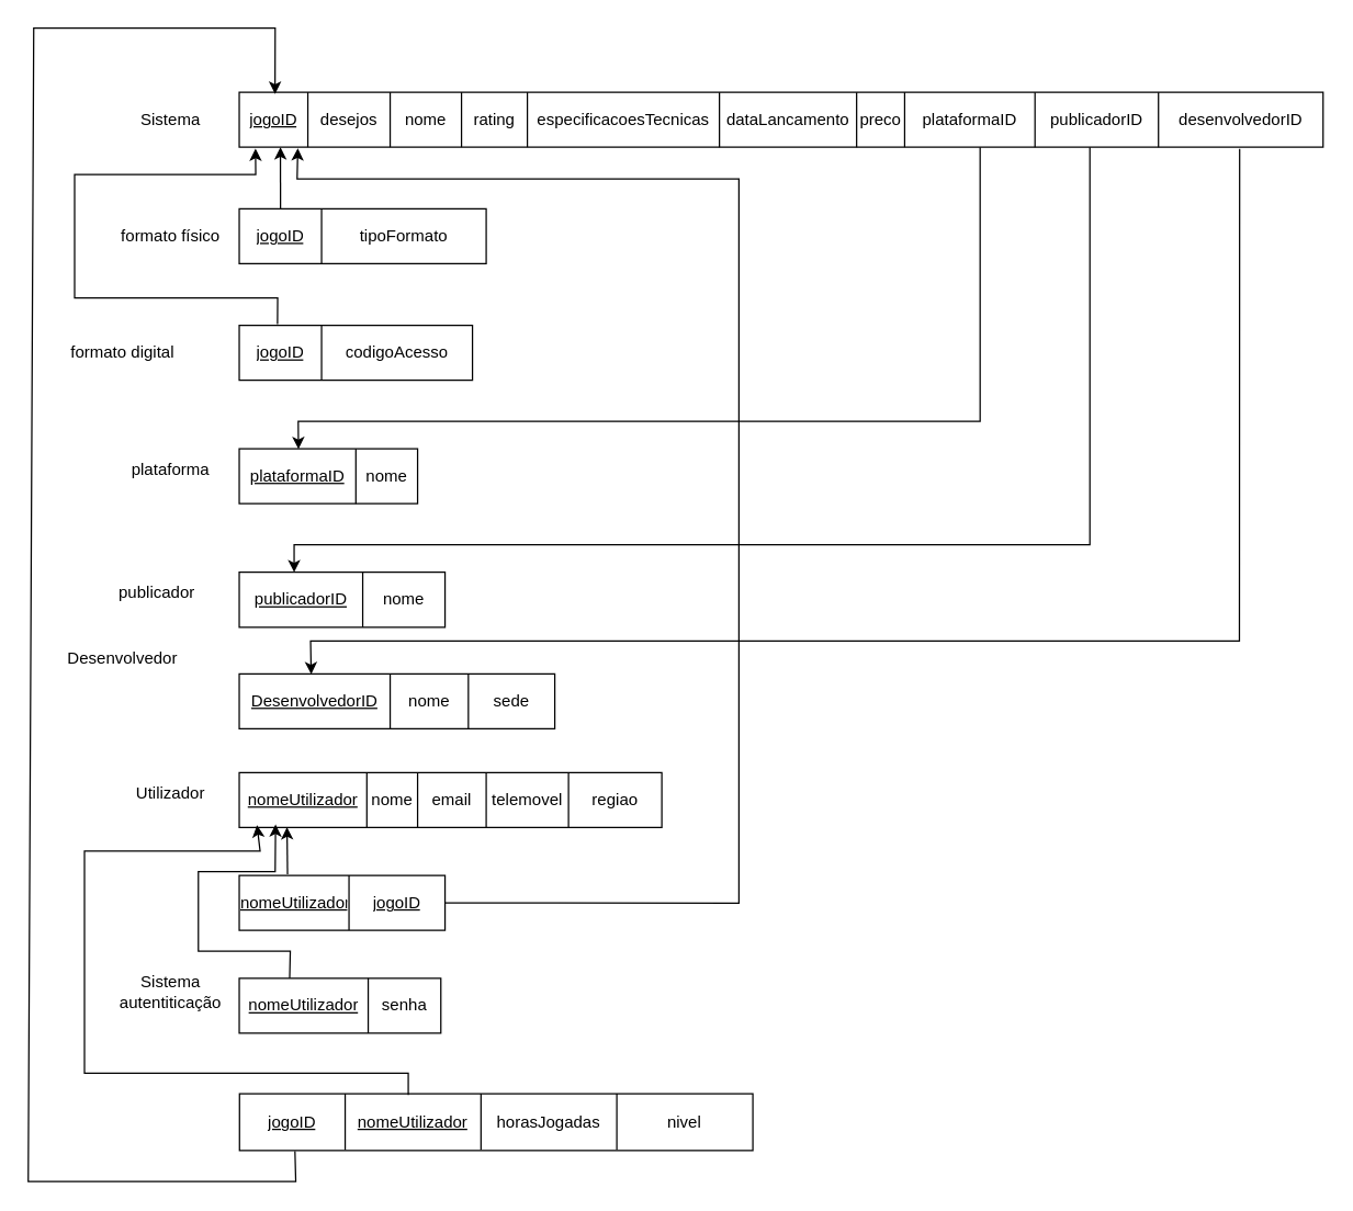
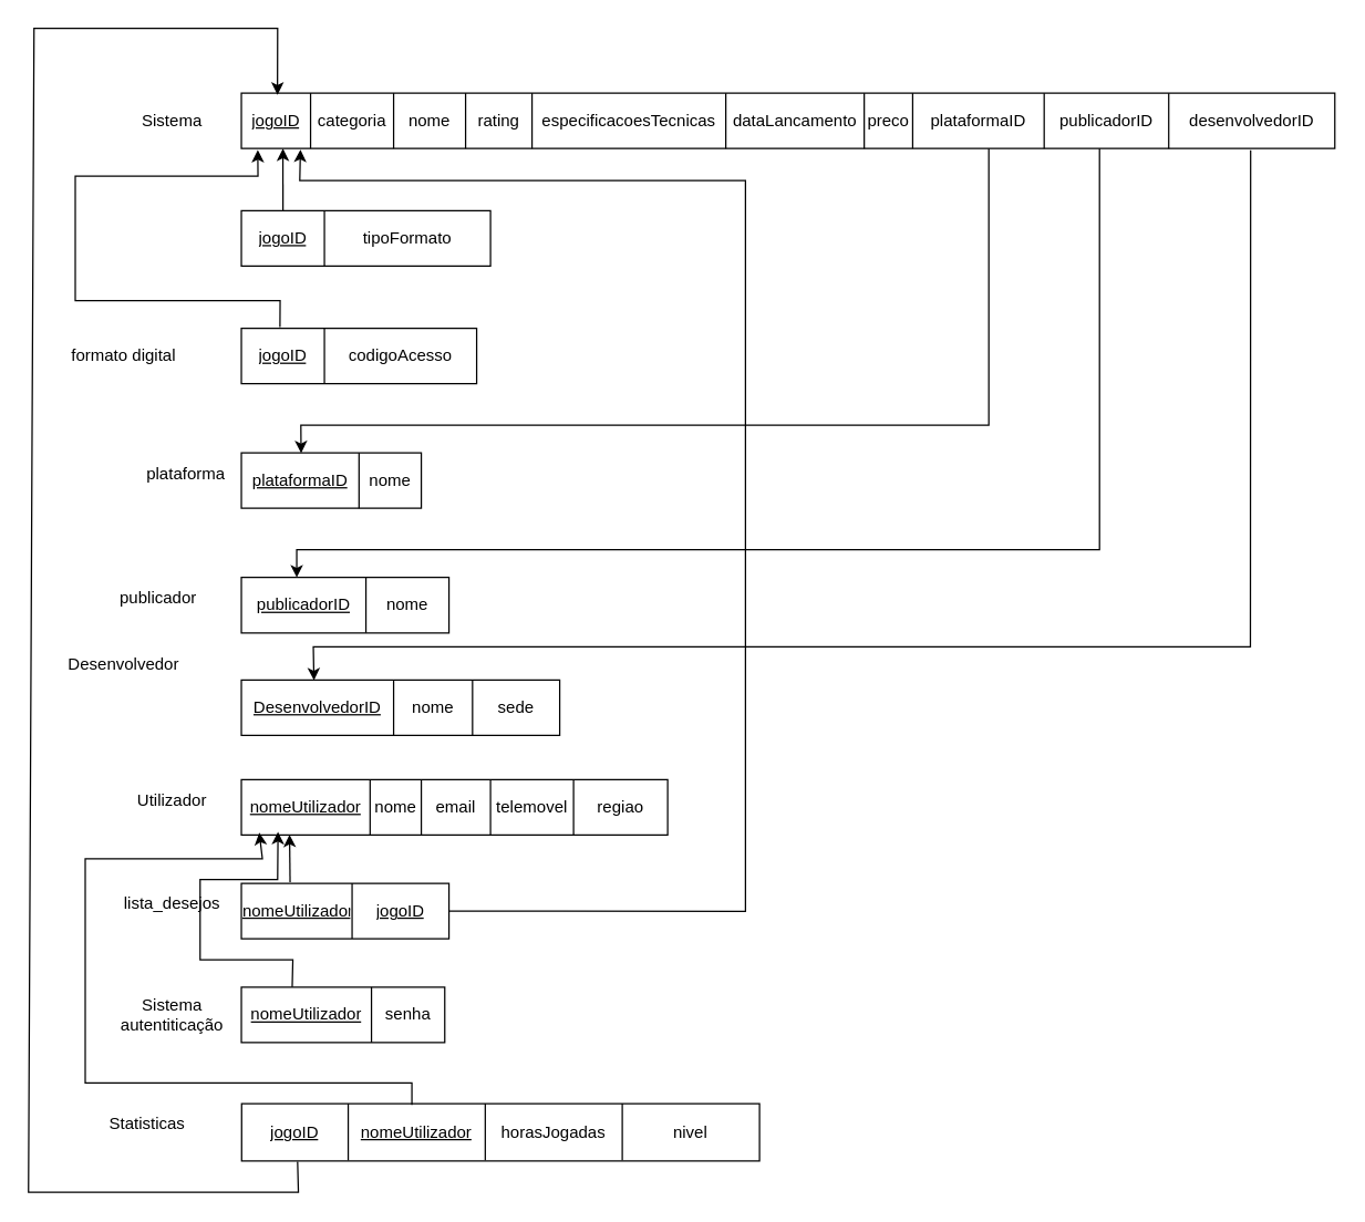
- <mxCell id="5" value="desejos" style="shape=partialRectangle;html=1;whiteSpace=wrap;connectable=0;overflow=hidden;fillColor=none;top=0;left=0;bottom=0;right=0;pointerEvents=1;" parent="3" vertex="1"><mxGeometry x="50" width="60" height="40" as="geometry"><mxRectangle width="60" height="40" as="alternateBounds" /></mxGeometry></mxCell>
+ <mxCell id="5" value="categoria" style="shape=partialRectangle;html=1;whiteSpace=wrap;connectable=0;overflow=hidden;fillColor=none;top=0;left=0;bottom=0;right=0;pointerEvents=1;" parent="3" vertex="1"><mxGeometry x="50" width="60" height="40" as="geometry"><mxRectangle width="60" height="40" as="alternateBounds" /></mxGeometry></mxCell>
- <mxCell id="15" value="formato físico" style="text;html=1;strokeColor=none;fillColor=none;align=center;verticalAlign=middle;whiteSpace=wrap;rounded=0;" parent="1" vertex="1"><mxGeometry x="73.8" y="156.8" width="100" height="30" as="geometry" /></mxCell>
- <mxCell id="31" value="plataforma" style="text;html=1;strokeColor=none;fillColor=none;align=center;verticalAlign=middle;whiteSpace=wrap;rounded=0;" parent="1" vertex="1"><mxGeometry x="93.8" y="326.8" width="60" height="30" as="geometry" /></mxCell>
+ <mxCell id="31" value="plataforma" style="text;html=1;strokeColor=none;fillColor=none;align=center;verticalAlign=middle;whiteSpace=wrap;rounded=0;" parent="1" vertex="1"><mxGeometry x="103.8" y="326.8" width="60" height="30" as="geometry" /></mxCell>
+ <mxCell id="51" value="lista_desejos" style="text;html=1;strokeColor=none;fillColor=none;align=center;verticalAlign=middle;whiteSpace=wrap;rounded=0;" parent="1" vertex="1"><mxGeometry x="93.8" y="637.8" width="60" height="30" as="geometry" /></mxCell>
- <mxCell id="53" value="Sistema autentiticação" style="text;html=1;strokeColor=none;fillColor=none;align=center;verticalAlign=middle;whiteSpace=wrap;rounded=0;" parent="1" vertex="1"><mxGeometry x="93.8" y="707.8" width="60" height="30" as="geometry" /></mxCell>
+ <mxCell id="53" value="Sistema autentiticação" style="text;html=1;strokeColor=none;fillColor=none;align=center;verticalAlign=middle;whiteSpace=wrap;rounded=0;" parent="1" vertex="1"><mxGeometry x="93.8" y="717.8" width="60" height="30" as="geometry" /></mxCell>
+ <mxCell id="72" value="Statisticas" style="text;html=1;strokeColor=none;fillColor=none;align=center;verticalAlign=middle;whiteSpace=wrap;rounded=0;" parent="1" vertex="1"><mxGeometry x="76" y="797" width="60" height="30" as="geometry" /></mxCell>
